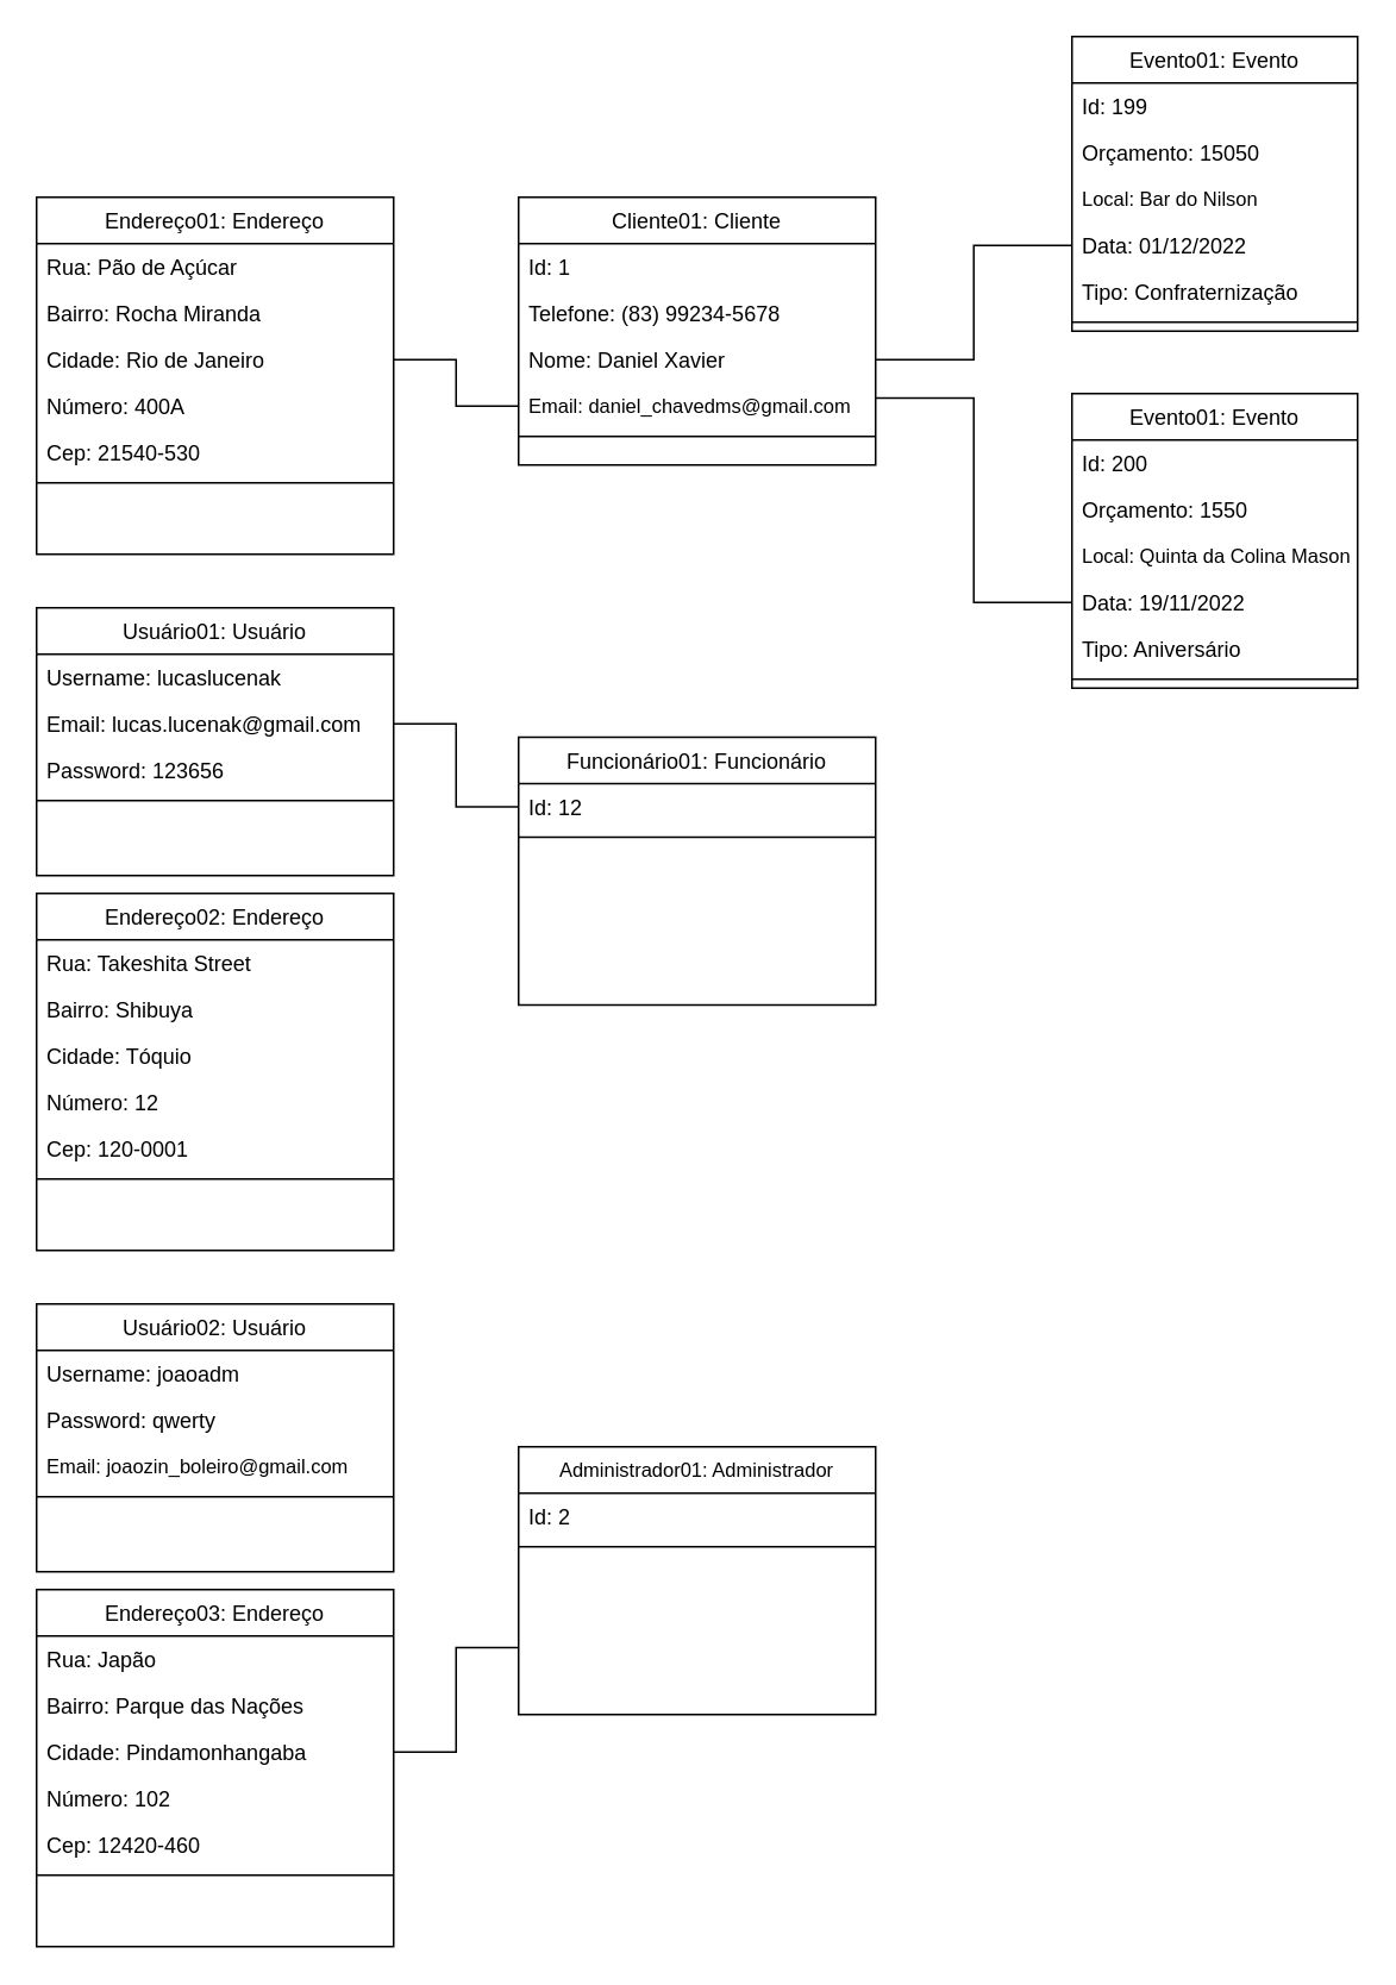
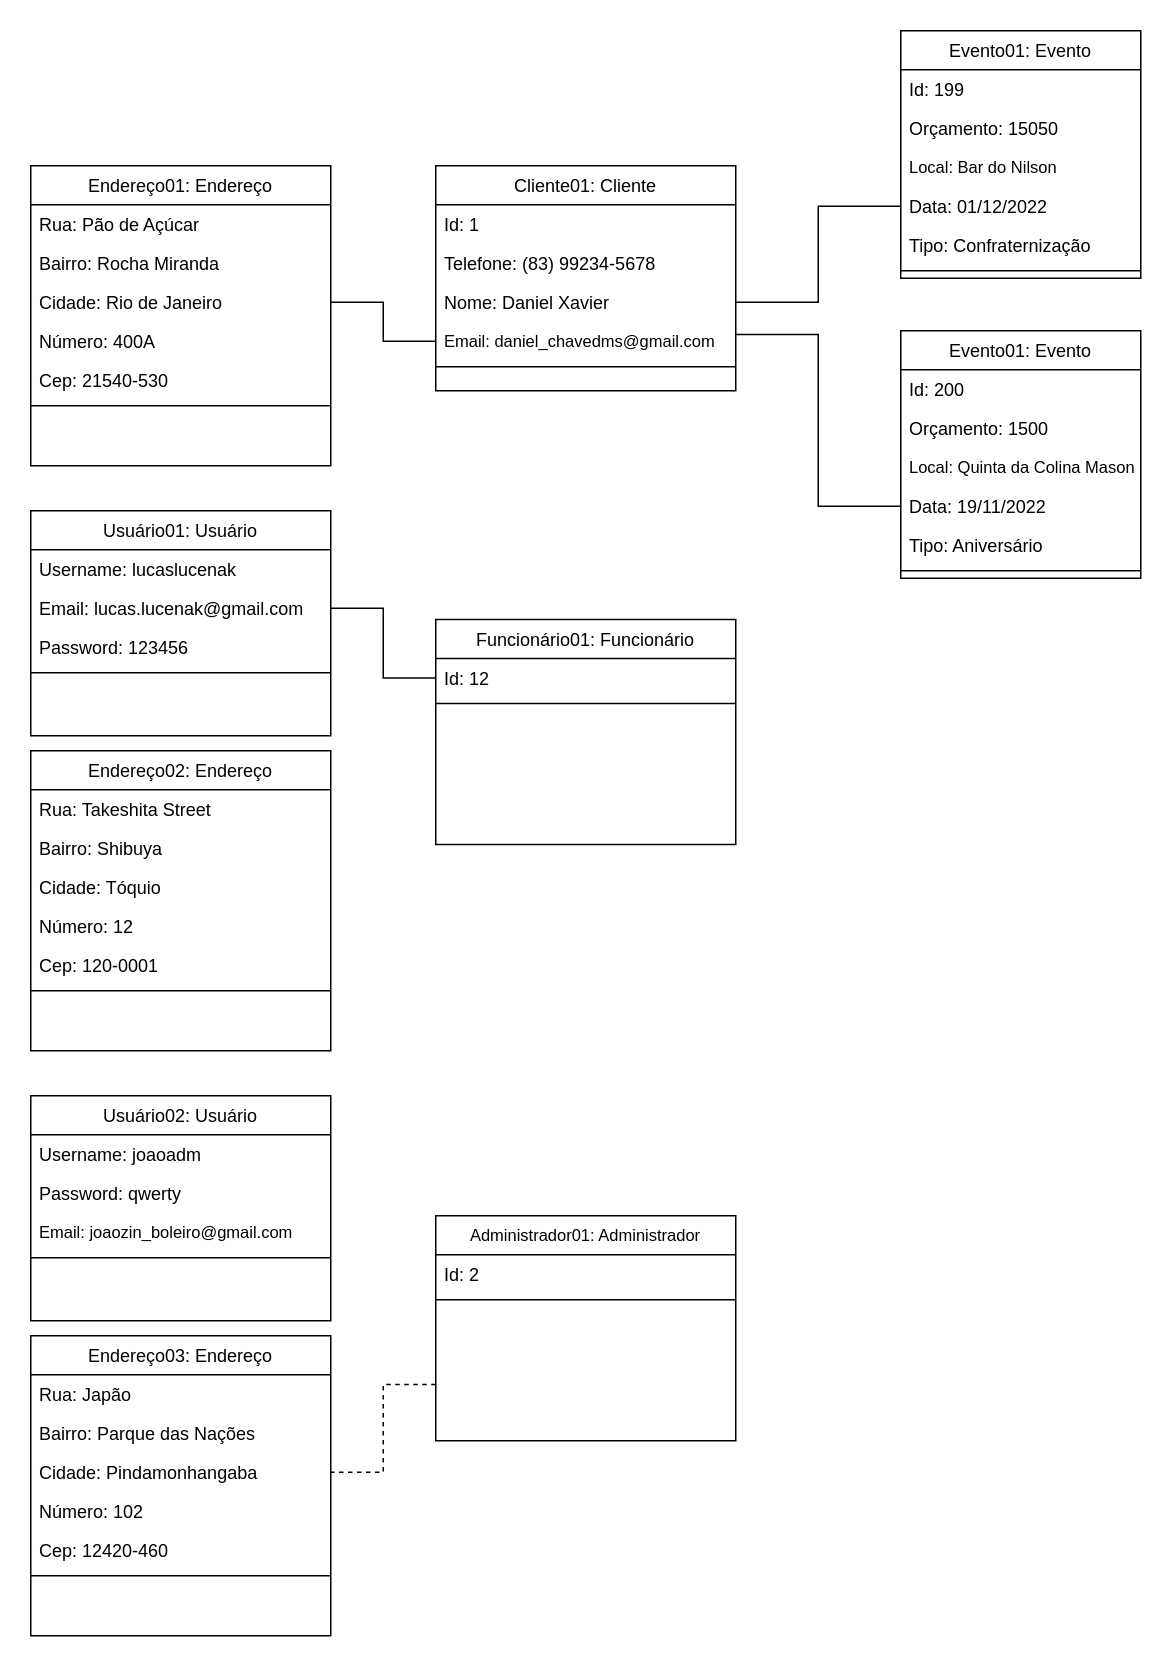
- <mxCell id="13" value="Orçamento: 1550" style="text;align=left;verticalAlign=top;spacingLeft=4;spacingRight=4;overflow=hidden;rotatable=0;points=[[0,0.5],[1,0.5]];portConstraint=eastwest;" parent="11" vertex="1"><mxGeometry y="52" width="160" height="26" as="geometry" /></mxCell>
+ <mxCell id="13" value="Orçamento: 1500" style="text;align=left;verticalAlign=top;spacingLeft=4;spacingRight=4;overflow=hidden;rotatable=0;points=[[0,0.5],[1,0.5]];portConstraint=eastwest;" parent="11" vertex="1"><mxGeometry y="52" width="160" height="26" as="geometry" /></mxCell>
- <mxCell id="47" value="Password: 123656" style="text;align=left;verticalAlign=top;spacingLeft=4;spacingRight=4;overflow=hidden;rotatable=0;points=[[0,0.5],[1,0.5]];portConstraint=eastwest;rounded=0;shadow=0;html=0;" vertex="1" parent="44"><mxGeometry y="78" width="200" height="26" as="geometry" /></mxCell>
+ <mxCell id="47" value="Password: 123456" style="text;align=left;verticalAlign=top;spacingLeft=4;spacingRight=4;overflow=hidden;rotatable=0;points=[[0,0.5],[1,0.5]];portConstraint=eastwest;rounded=0;shadow=0;html=0;" vertex="1" parent="44"><mxGeometry y="78" width="200" height="26" as="geometry" /></mxCell>
- <mxCell id="18" style="edgeStyle=orthogonalEdgeStyle;rounded=0;orthogonalLoop=1;jettySize=auto;html=1;exitX=0;exitY=0.75;exitDx=0;exitDy=0;entryX=1;entryY=0.5;entryDx=0;entryDy=0;endArrow=none;endFill=0;" edge="1" parent="1" source="19" target="32"><mxGeometry relative="1" as="geometry" /></mxCell>
+ <mxCell id="18" style="edgeStyle=orthogonalEdgeStyle;rounded=0;orthogonalLoop=1;jettySize=auto;html=1;exitX=0;exitY=0.75;exitDx=0;exitDy=0;entryX=1;entryY=0.5;entryDx=0;entryDy=0;endArrow=none;endFill=0;dashed=1;" edge="1" parent="1" source="19" target="32"><mxGeometry relative="1" as="geometry" /></mxCell>
